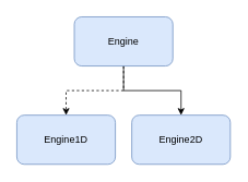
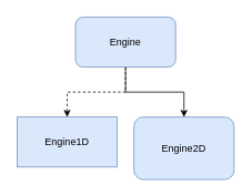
- <mxCell id="5" value="Engine1D" style="rounded=1;whiteSpace=wrap;html=1;fillColor=#dae8fc;strokeColor=#6c8ebf;" vertex="1" parent="1"><mxGeometry x="20" y="140" width="120" height="60" as="geometry" /></mxCell>
+ <mxCell id="5" value="Engine1D" style="whiteSpace=wrap;html=1;fillColor=#dae8fc;strokeColor=#6c8ebf;rounded=0;" vertex="1" parent="1"><mxGeometry x="20" y="140" width="120" height="60" as="geometry" /></mxCell>
- <mxCell id="6" value="Engine2D" style="rounded=1;whiteSpace=wrap;html=1;fillColor=#dae8fc;strokeColor=#6c8ebf;" vertex="1" parent="1"><mxGeometry x="160" y="140" width="120" height="60" as="geometry" /></mxCell>
+ <mxCell id="6" value="Engine2D" style="rounded=1;whiteSpace=wrap;html=1;fillColor=#dae8fc;strokeColor=#6c8ebf;" vertex="1" parent="1"><mxGeometry x="160" y="140" width="120" height="75" as="geometry" /></mxCell>
